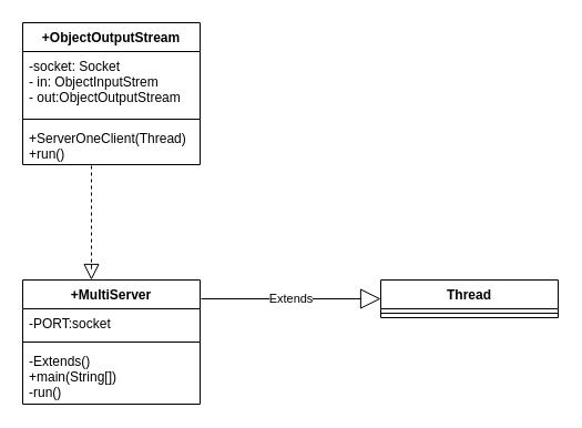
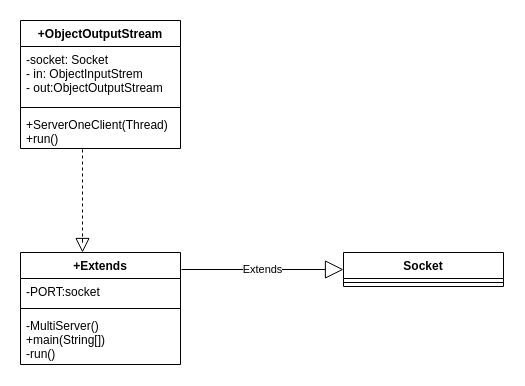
- <mxCell id="6" value="+MultiServer" style="swimlane;fontStyle=1;align=center;verticalAlign=top;childLayout=stackLayout;horizontal=1;startSize=26;horizontalStack=0;resizeParent=1;resizeParentMax=0;resizeLast=0;collapsible=1;marginBottom=0;" vertex="1" parent="1"><mxGeometry x="20" y="252" width="160" height="112" as="geometry" /></mxCell>
+ <mxCell id="6" value="+Extends" style="swimlane;fontStyle=1;align=center;verticalAlign=top;childLayout=stackLayout;horizontal=1;startSize=26;horizontalStack=0;resizeParent=1;resizeParentMax=0;resizeLast=0;collapsible=1;marginBottom=0;" vertex="1" parent="1"><mxGeometry x="20" y="252" width="160" height="112" as="geometry" /></mxCell>
- <mxCell id="11" value="Thread" style="swimlane;fontStyle=1;align=center;verticalAlign=top;childLayout=stackLayout;horizontal=1;startSize=26;horizontalStack=0;resizeParent=1;resizeParentMax=0;resizeLast=0;collapsible=1;marginBottom=0;" vertex="1" parent="1"><mxGeometry x="343" y="252" width="160" height="34" as="geometry" /></mxCell>
+ <mxCell id="11" value="Socket" style="swimlane;fontStyle=1;align=center;verticalAlign=top;childLayout=stackLayout;horizontal=1;startSize=26;horizontalStack=0;resizeParent=1;resizeParentMax=0;resizeLast=0;collapsible=1;marginBottom=0;" vertex="1" parent="1"><mxGeometry x="343" y="252" width="160" height="34" as="geometry" /></mxCell>
- <mxCell id="9" value="-Extends()&#10;+main(String[])&#10;-run()&#10;" style="text;strokeColor=none;fillColor=none;align=left;verticalAlign=top;spacingLeft=4;spacingRight=4;overflow=hidden;rotatable=0;points=[[0,0.5],[1,0.5]];portConstraint=eastwest;" vertex="1" parent="6"><mxGeometry y="60" width="160" height="52" as="geometry" /></mxCell>
+ <mxCell id="9" value="-MultiServer()&#10;+main(String[])&#10;-run()&#10;" style="text;strokeColor=none;fillColor=none;align=left;verticalAlign=top;spacingLeft=4;spacingRight=4;overflow=hidden;rotatable=0;points=[[0,0.5],[1,0.5]];portConstraint=eastwest;" vertex="1" parent="6"><mxGeometry y="60" width="160" height="52" as="geometry" /></mxCell>
